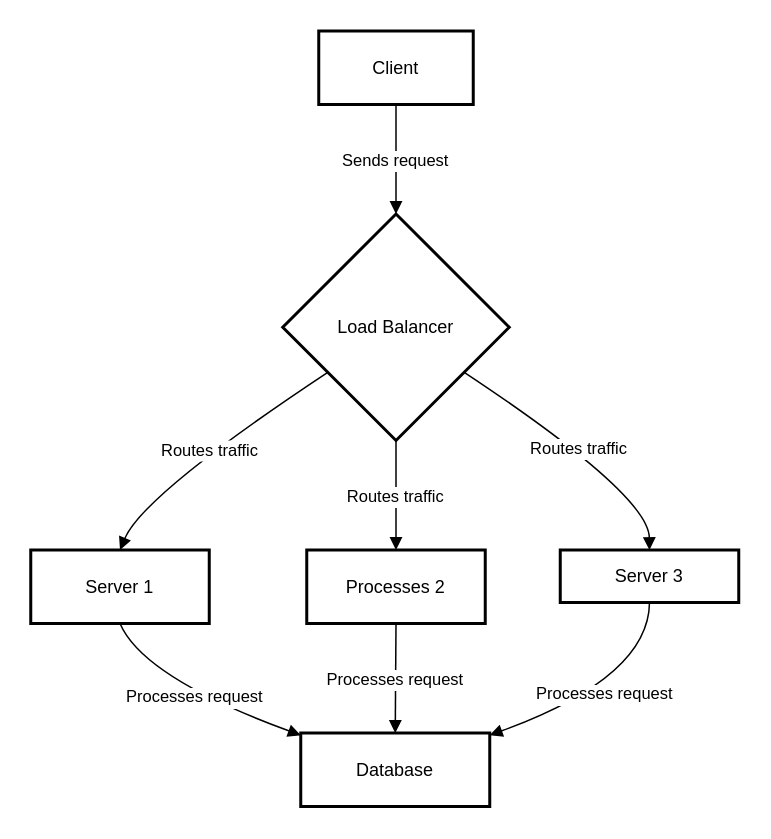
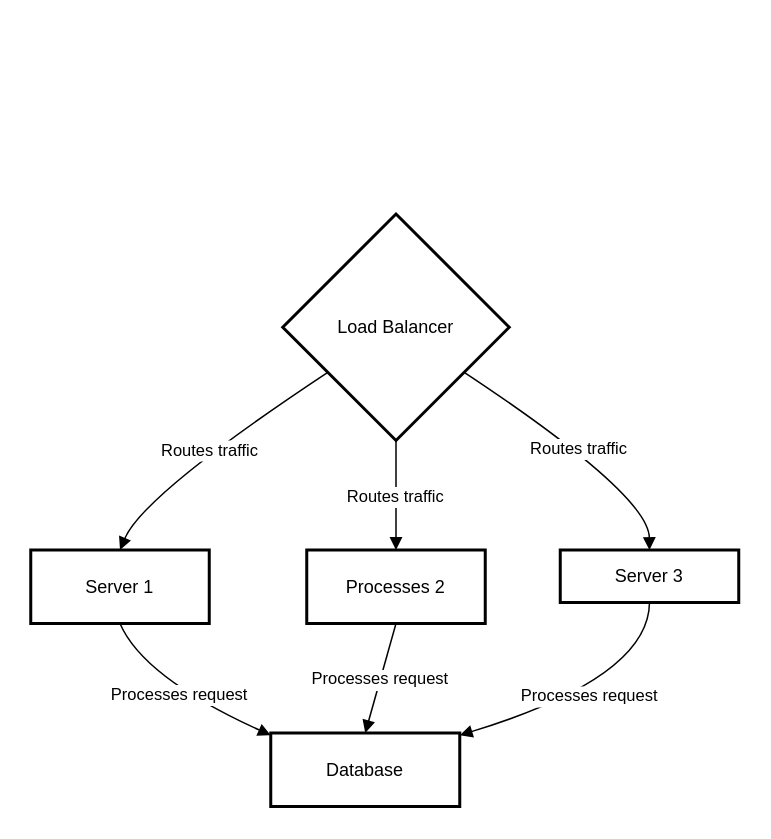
- <mxCell id="2" value="Client" style="whiteSpace=wrap;strokeWidth=2;" vertex="1" parent="1"><mxGeometry x="212" y="20" width="103" height="49" as="geometry" /></mxCell>
- <mxCell id="8" value="Sends request" style="curved=1;startArrow=none;endArrow=block;exitX=0.5;exitY=1;entryX=0.5;entryY=0;" edge="1" parent="1" source="2" target="3"><mxGeometry relative="1" as="geometry"><Array as="points" /></mxGeometry></mxCell>
- <mxCell id="7" value="Database" style="whiteSpace=wrap;strokeWidth=2;" vertex="1" parent="1"><mxGeometry x="200" y="488" width="126" height="49" as="geometry" /></mxCell>
+ <mxCell id="7" value="Database" style="whiteSpace=wrap;strokeWidth=2;" vertex="1" parent="1"><mxGeometry x="180" y="488" width="126" height="49" as="geometry" /></mxCell>
